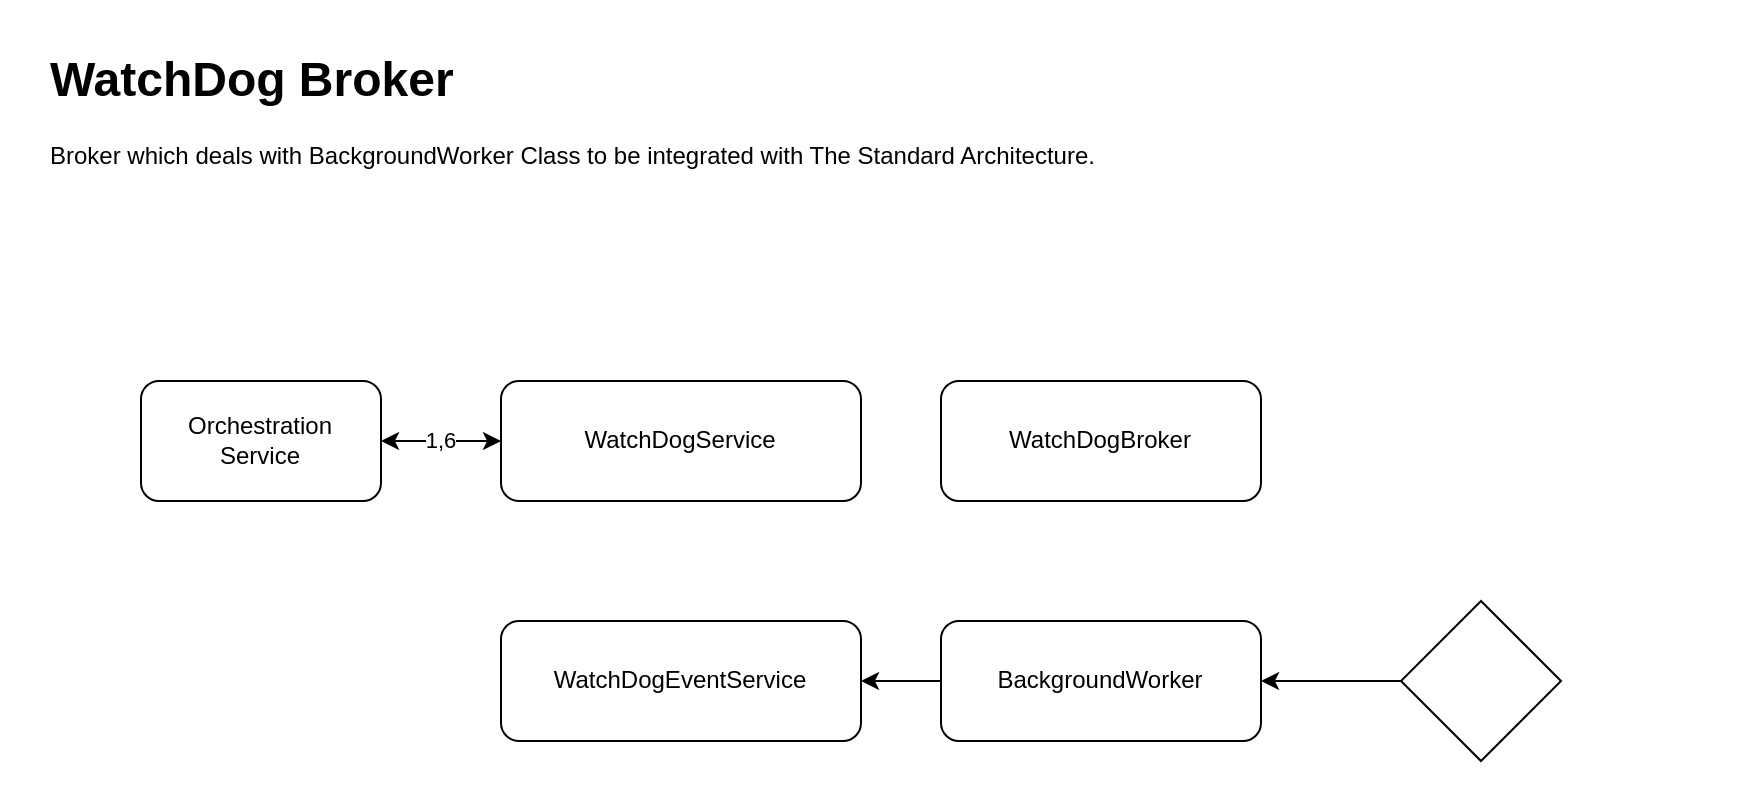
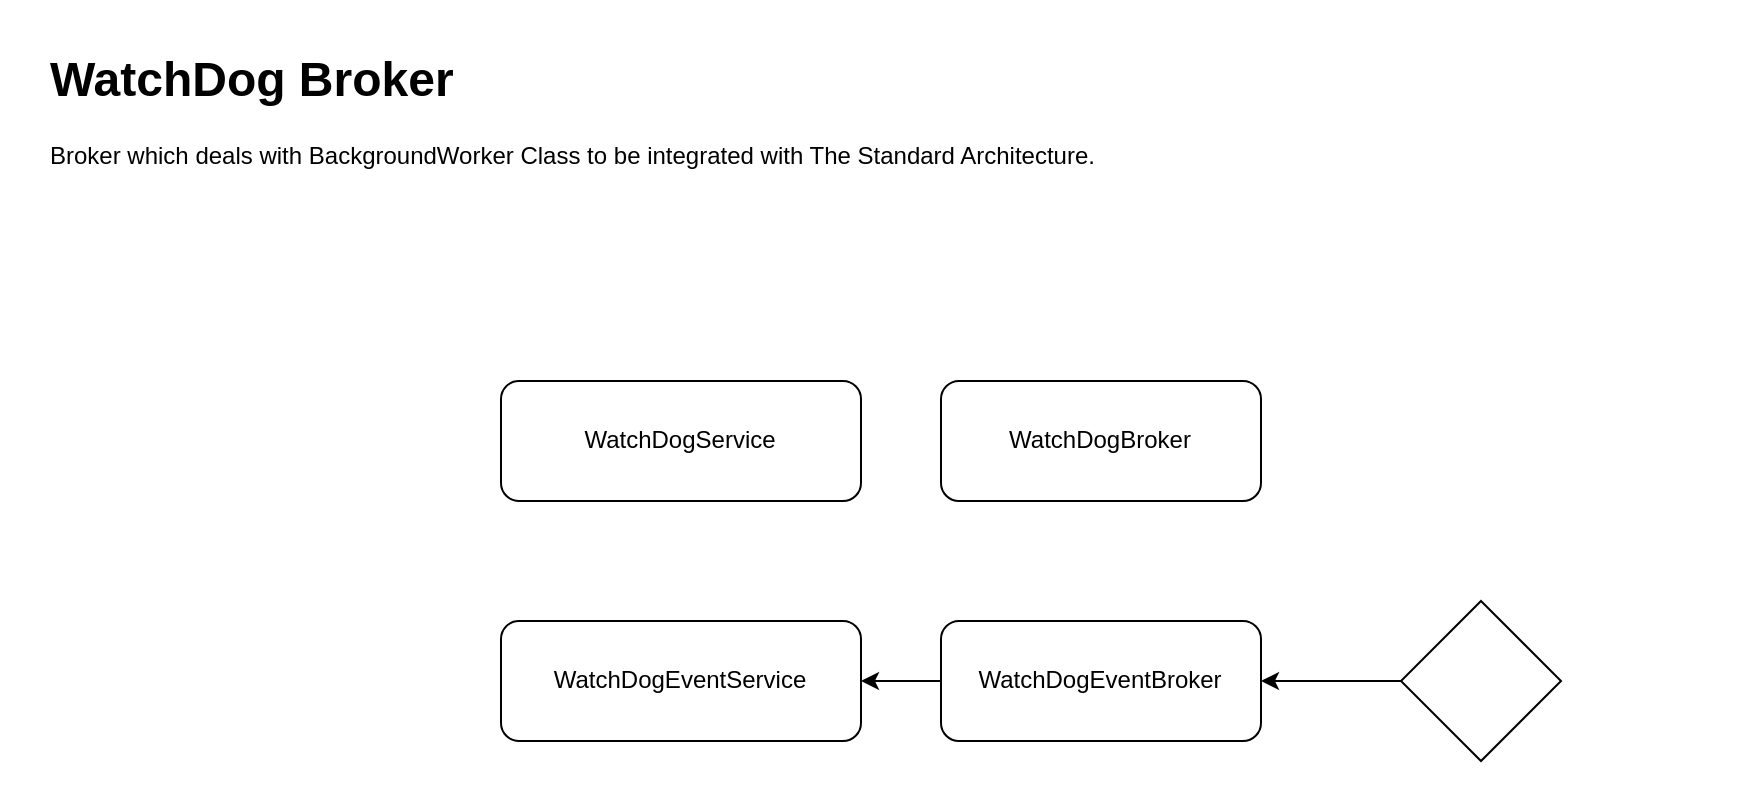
- <mxCell id="5" value="Orchestration&lt;br&gt;Service" style="rounded=1;whiteSpace=wrap;html=1;" vertex="1" parent="1"><mxGeometry x="70" y="190" width="120" height="60" as="geometry" /></mxCell>
- <mxCell id="4" value="1,6" style="edgeStyle=orthogonalEdgeStyle;rounded=0;orthogonalLoop=1;jettySize=auto;html=1;entryX=0;entryY=0.5;entryDx=0;entryDy=0;strokeColor=default;sketch=0;startArrow=classic;startFill=1;" edge="1" parent="1" source="5" target="3"><mxGeometry relative="1" as="geometry" /></mxCell>
- <mxCell id="9" value="BackgroundWorker" style="rounded=1;whiteSpace=wrap;html=1;" vertex="1" parent="1"><mxGeometry x="470" y="310" width="160" height="60" as="geometry" /></mxCell>
+ <mxCell id="9" value="WatchDogEventBroker" style="rounded=1;whiteSpace=wrap;html=1;" vertex="1" parent="1"><mxGeometry x="470" y="310" width="160" height="60" as="geometry" /></mxCell>
